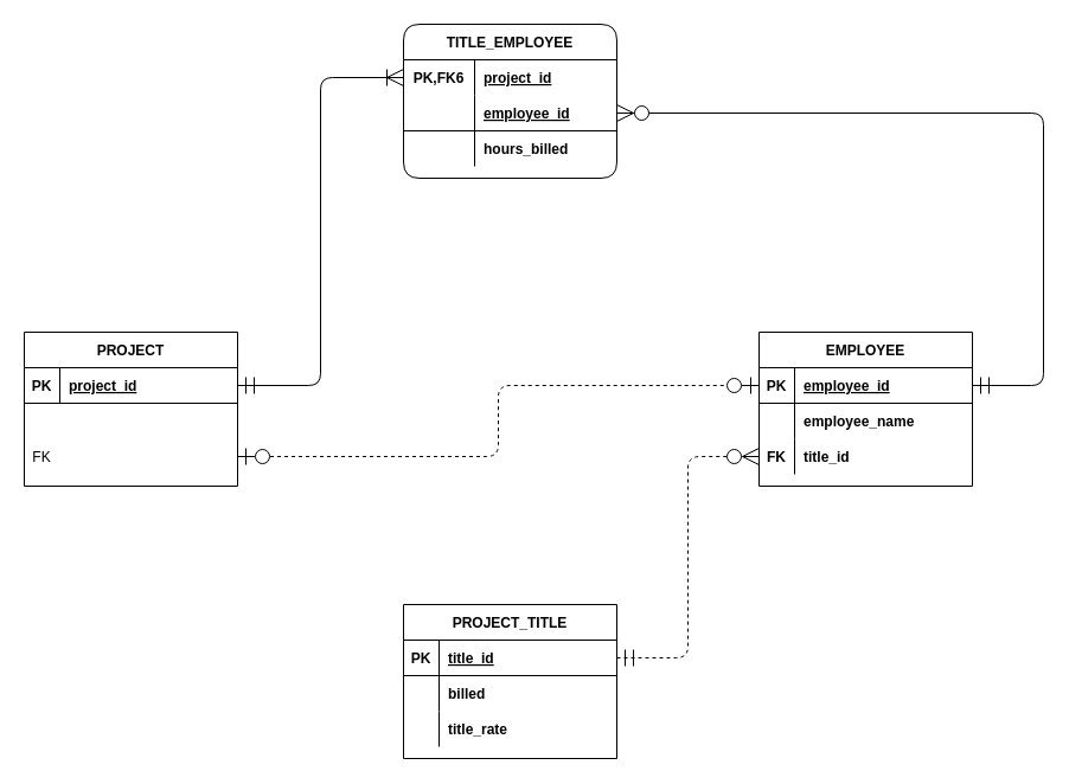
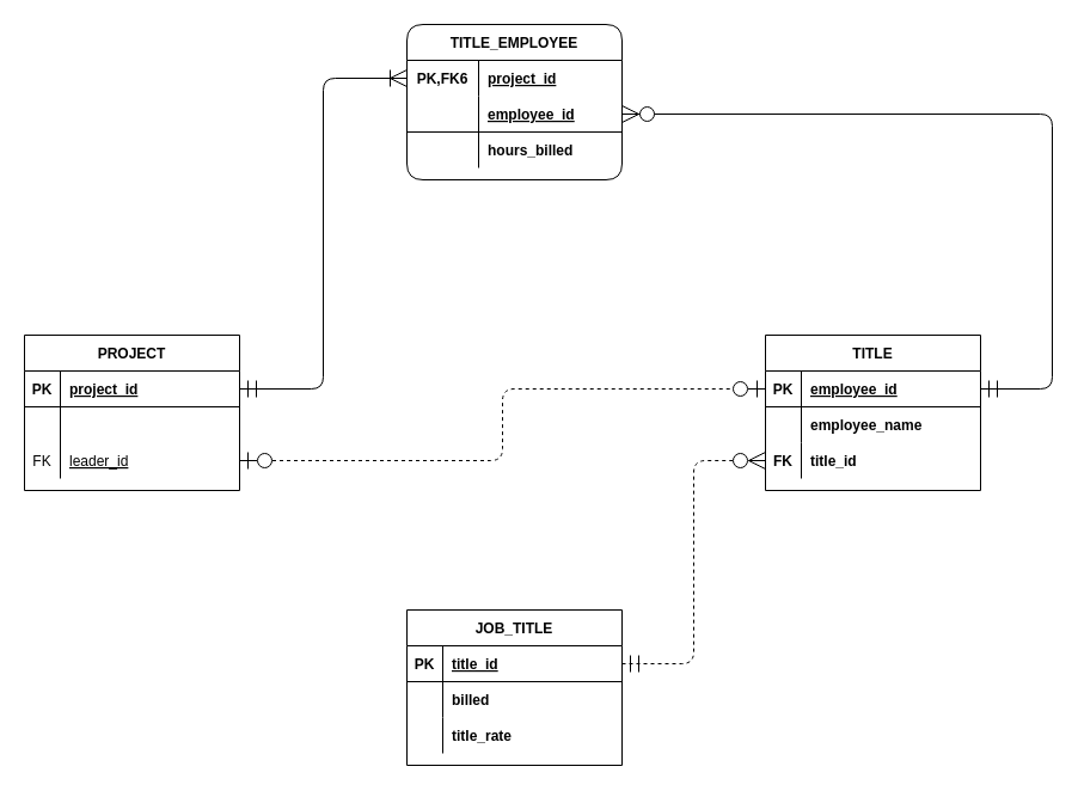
- <mxCell id="11" value="EMPLOYEE" style="shape=table;startSize=30;container=1;collapsible=1;childLayout=tableLayout;fixedRows=1;rowLines=0;fontStyle=1;align=center;resizeLast=1;" vertex="1" parent="1"><mxGeometry x="640" y="280" width="180" height="130" as="geometry" /></mxCell>
+ <mxCell id="11" value="TITLE" style="shape=table;startSize=30;container=1;collapsible=1;childLayout=tableLayout;fixedRows=1;rowLines=0;fontStyle=1;align=center;resizeLast=1;" vertex="1" parent="1"><mxGeometry x="640" y="280" width="180" height="130" as="geometry" /></mxCell>
+ <mxCell id="10" value="leader_id" style="shape=partialRectangle;connectable=0;fillColor=none;top=0;left=0;bottom=0;right=0;align=left;spacingLeft=6;overflow=hidden;fontStyle=4" vertex="1" parent="8"><mxGeometry x="30" width="150" height="30" as="geometry"><mxRectangle width="150" height="30" as="alternateBounds" /></mxGeometry></mxCell>
- <mxCell id="21" value="PROJECT_TITLE" style="shape=table;startSize=30;container=1;collapsible=1;childLayout=tableLayout;fixedRows=1;rowLines=0;fontStyle=1;align=center;resizeLast=1;" vertex="1" parent="1"><mxGeometry x="340" y="510" width="180" height="130" as="geometry" /></mxCell>
+ <mxCell id="21" value="JOB_TITLE" style="shape=table;startSize=30;container=1;collapsible=1;childLayout=tableLayout;fixedRows=1;rowLines=0;fontStyle=1;align=center;resizeLast=1;" vertex="1" parent="1"><mxGeometry x="340" y="510" width="180" height="130" as="geometry" /></mxCell>
